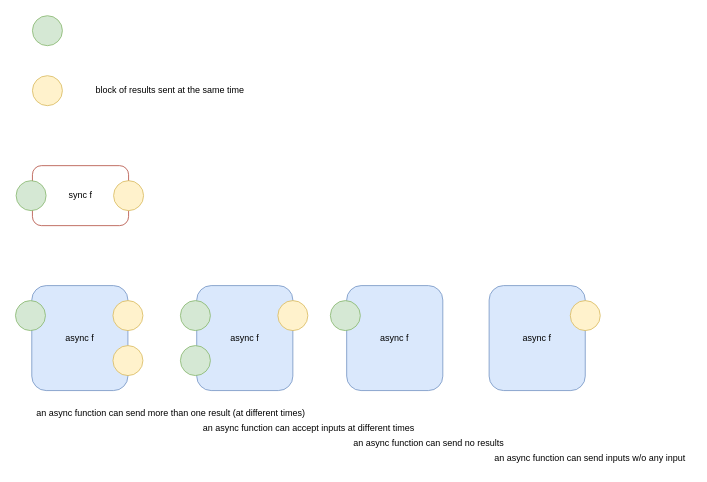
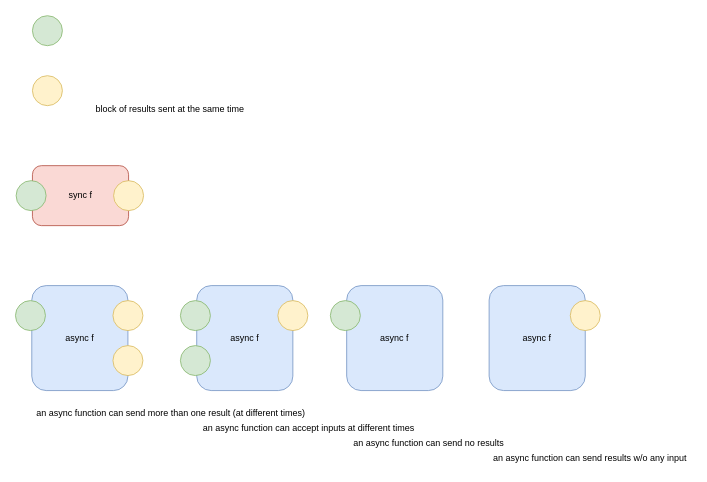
- <mxCell id="19" value="block of results sent at the same time" style="text;html=1;align=center;verticalAlign=middle;resizable=0;points=[];autosize=1;strokeColor=none;" vertex="1" parent="1"><mxGeometry x="121" y="110" width="210" height="20" as="geometry" /></mxCell>
+ <mxCell id="19" value="block of results sent at the same time" style="text;html=1;align=center;verticalAlign=middle;resizable=0;points=[];autosize=1;strokeColor=none;" vertex="1" parent="1"><mxGeometry x="121" y="135" width="210" height="20" as="geometry" /></mxCell>
- <mxCell id="2" value="sync f" style="rounded=1;whiteSpace=wrap;html=1;align=center;fillColor=#ffffff;strokeColor=#ae4132;" vertex="1" parent="1"><mxGeometry x="42.75" y="220" width="128.25" height="80" as="geometry" /></mxCell>
+ <mxCell id="2" value="sync f" style="rounded=1;whiteSpace=wrap;html=1;align=center;fillColor=#fad9d5;strokeColor=#ae4132;" vertex="1" parent="1"><mxGeometry x="42.75" y="220" width="128.25" height="80" as="geometry" /></mxCell>
- <mxCell id="23" value="an async function can send inputs w/o any input" style="text;html=1;align=center;verticalAlign=middle;resizable=0;points=[];autosize=1;strokeColor=none;" vertex="1" parent="1"><mxGeometry x="651" y="600" width="270" height="20" as="geometry" /></mxCell>
+ <mxCell id="23" value="an async function can send results w/o any input" style="text;html=1;align=center;verticalAlign=middle;resizable=0;points=[];autosize=1;strokeColor=none;" vertex="1" parent="1"><mxGeometry x="651" y="600" width="270" height="20" as="geometry" /></mxCell>
